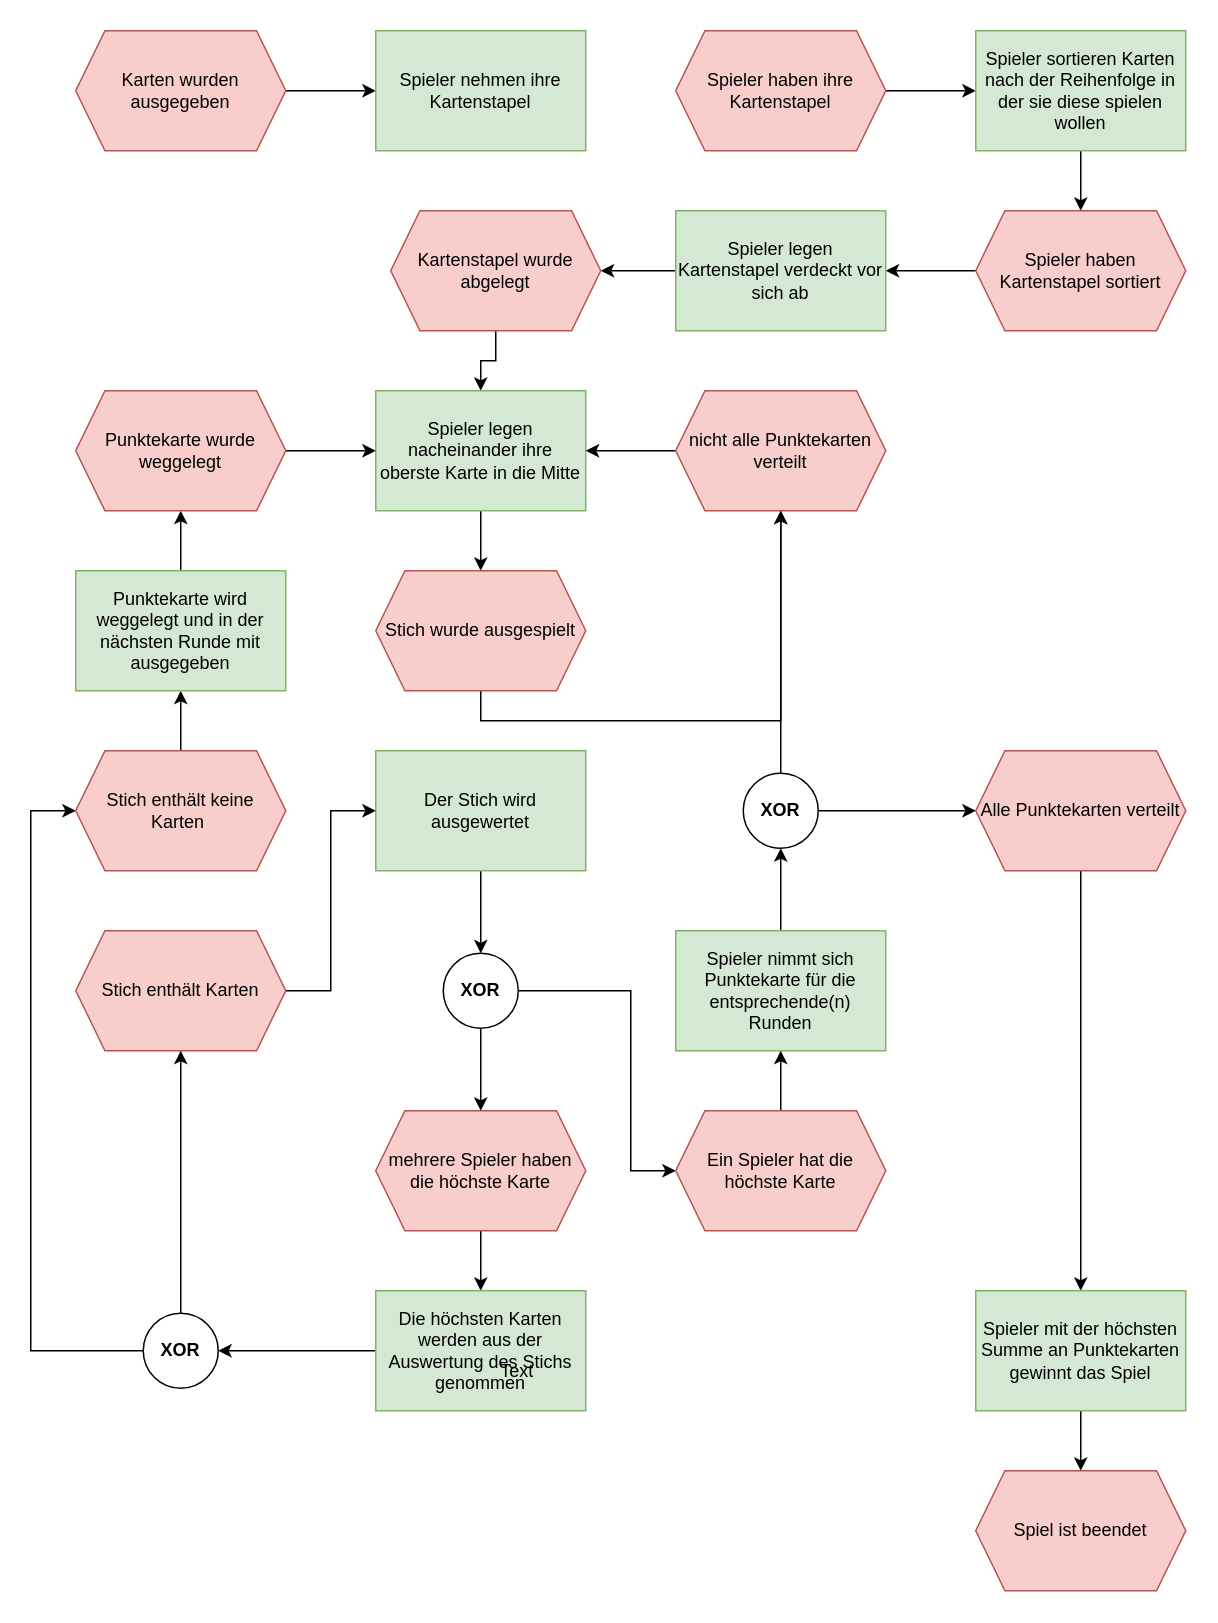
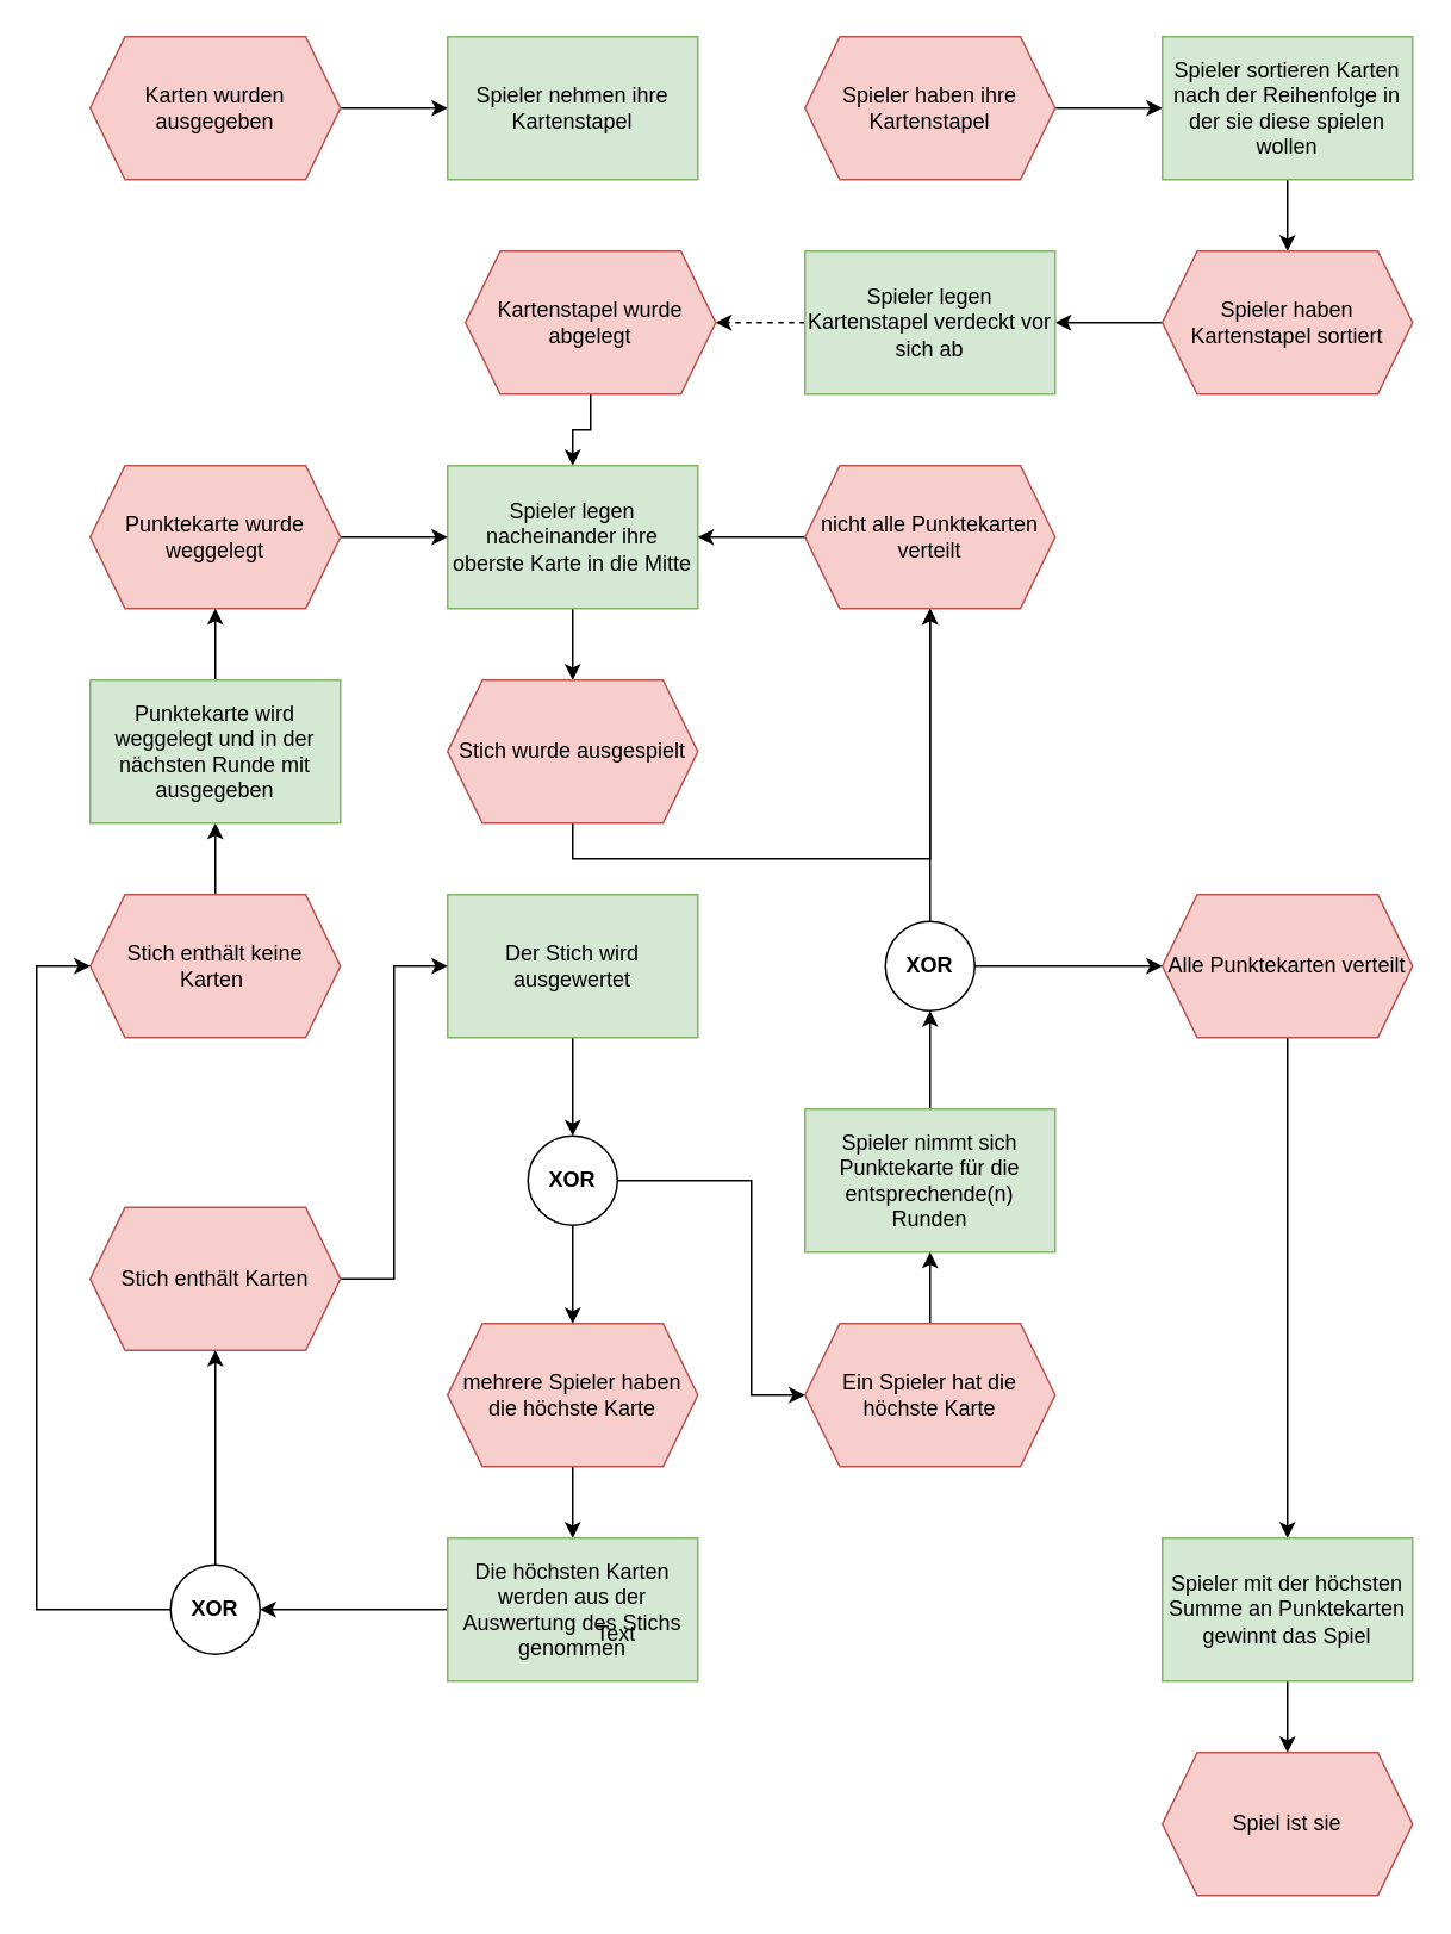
- <mxCell id="11" style="edgeStyle=orthogonalEdgeStyle;rounded=0;orthogonalLoop=1;jettySize=auto;html=1;exitX=0;exitY=0.5;exitDx=0;exitDy=0;entryX=1;entryY=0.5;entryDx=0;entryDy=0;" edge="1" parent="1" source="12" target="14"><mxGeometry relative="1" as="geometry" /></mxCell>
+ <mxCell id="11" style="edgeStyle=orthogonalEdgeStyle;rounded=0;orthogonalLoop=1;jettySize=auto;html=1;exitX=0;exitY=0.5;exitDx=0;exitDy=0;entryX=1;entryY=0.5;entryDx=0;entryDy=0;dashed=1;" edge="1" parent="1" source="12" target="14"><mxGeometry relative="1" as="geometry" /></mxCell>
- <mxCell id="38" value="Stich enthält Karten" style="shape=hexagon;perimeter=hexagonPerimeter2;html=1;fillColor=#f8cecc;strokeColor=#b85450;whiteSpace=wrap;size=0.139;" vertex="1" parent="1"><mxGeometry x="50" y="620" width="140" height="80" as="geometry" /></mxCell>
+ <mxCell id="38" value="Stich enthält Karten" style="shape=hexagon;perimeter=hexagonPerimeter2;html=1;fillColor=#f8cecc;strokeColor=#b85450;whiteSpace=wrap;size=0.139;" vertex="1" parent="1"><mxGeometry x="50" y="675" width="140" height="80" as="geometry" /></mxCell>
- <mxCell id="48" value="Spiel ist beendet" style="shape=hexagon;perimeter=hexagonPerimeter2;html=1;fillColor=#f8cecc;strokeColor=#b85450;whiteSpace=wrap;size=0.139;" vertex="1" parent="1"><mxGeometry x="650" y="980" width="140" height="80" as="geometry" /></mxCell>
+ <mxCell id="48" value="Spiel ist sie" style="shape=hexagon;perimeter=hexagonPerimeter2;html=1;fillColor=#f8cecc;strokeColor=#b85450;whiteSpace=wrap;size=0.139;" vertex="1" parent="1"><mxGeometry x="650" y="980" width="140" height="80" as="geometry" /></mxCell>
